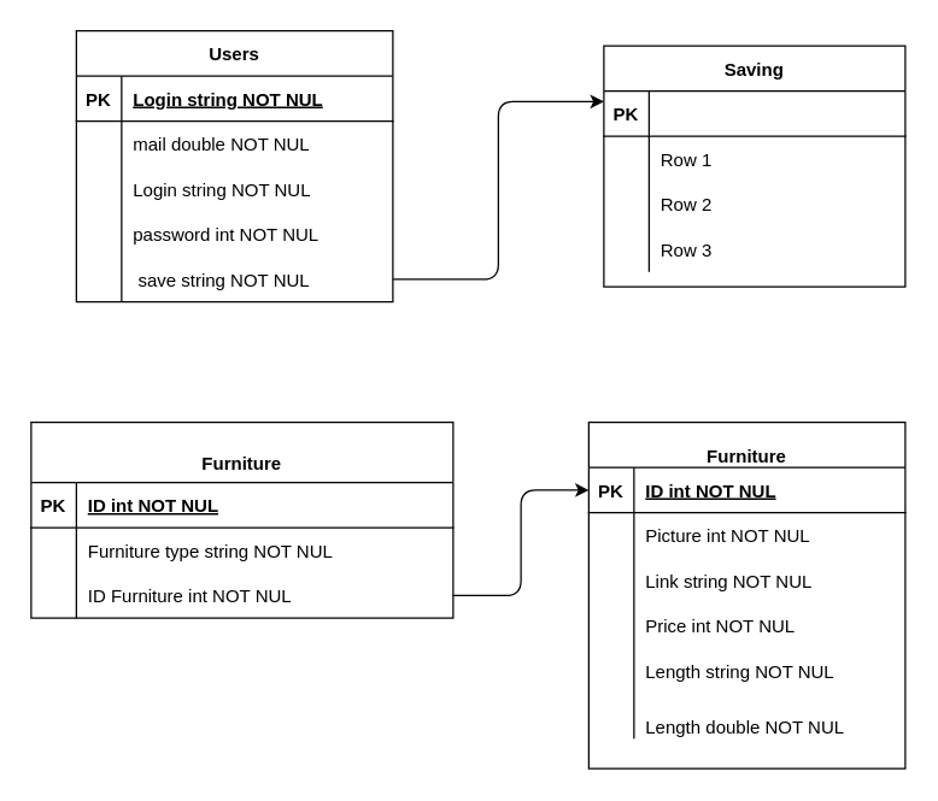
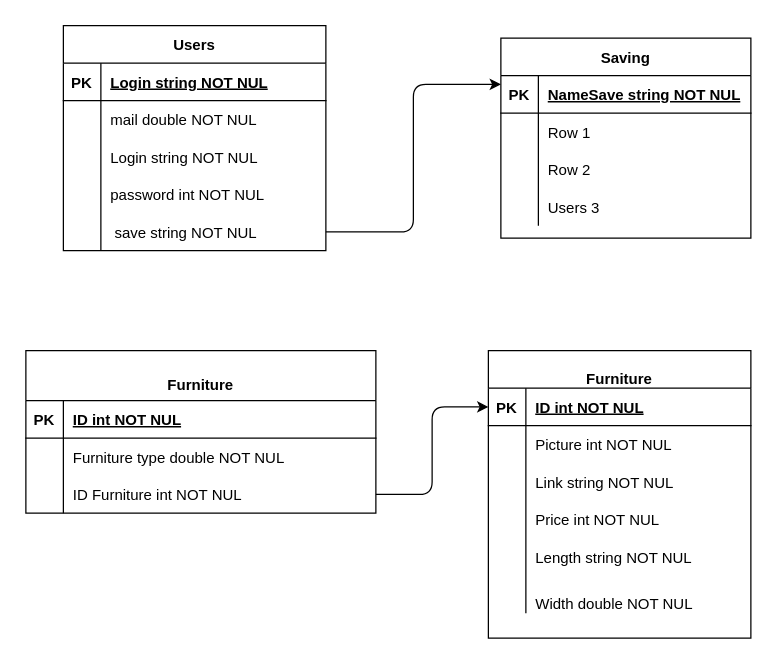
+ <mxCell id="23" value="NameSave string NOT NUL" style="shape=partialRectangle;connectable=0;fillColor=none;top=0;left=0;bottom=0;right=0;align=left;spacingLeft=6;fontStyle=5;overflow=hidden;" vertex="1" parent="21"><mxGeometry x="30" width="170" height="30" as="geometry" /></mxCell>
- <mxCell id="32" value="Row 3" style="shape=partialRectangle;connectable=0;fillColor=none;top=0;left=0;bottom=0;right=0;align=left;spacingLeft=6;overflow=hidden;" vertex="1" parent="30"><mxGeometry x="30" width="170" height="30" as="geometry" /></mxCell>
+ <mxCell id="32" value="Users 3" style="shape=partialRectangle;connectable=0;fillColor=none;top=0;left=0;bottom=0;right=0;align=left;spacingLeft=6;overflow=hidden;" vertex="1" parent="30"><mxGeometry x="30" width="170" height="30" as="geometry" /></mxCell>
- <mxCell id="58" value="Furniture type string NOT NUL" style="shape=partialRectangle;connectable=0;fillColor=none;top=0;left=0;bottom=0;right=0;align=left;spacingLeft=6;overflow=hidden;" vertex="1" parent="56"><mxGeometry x="30" width="250" height="30" as="geometry" /></mxCell>
+ <mxCell id="58" value="Furniture type double NOT NUL" style="shape=partialRectangle;connectable=0;fillColor=none;top=0;left=0;bottom=0;right=0;align=left;spacingLeft=6;overflow=hidden;" vertex="1" parent="56"><mxGeometry x="30" width="250" height="30" as="geometry" /></mxCell>
- <mxCell id="51" value="&#10;Length double NOT NUL" style="shape=partialRectangle;connectable=0;fillColor=none;top=0;left=0;bottom=0;right=0;align=left;spacingLeft=6;overflow=hidden;" vertex="1" parent="49"><mxGeometry x="30" width="180" height="30" as="geometry" /></mxCell>
+ <mxCell id="51" value="&#10;Width double NOT NUL" style="shape=partialRectangle;connectable=0;fillColor=none;top=0;left=0;bottom=0;right=0;align=left;spacingLeft=6;overflow=hidden;" vertex="1" parent="49"><mxGeometry x="30" width="180" height="30" as="geometry" /></mxCell>
